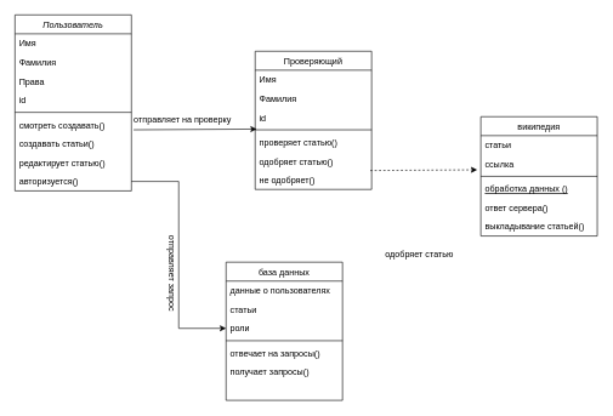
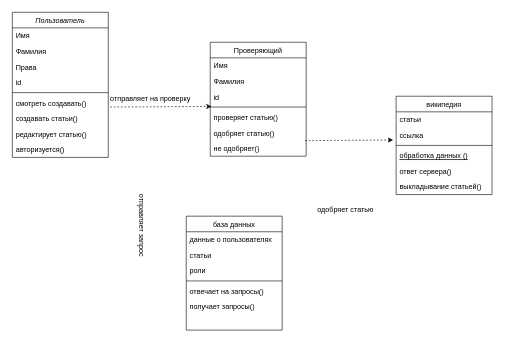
- <mxCell id="27" value="" style="endArrow=classic;html=1;rounded=0;entryX=0.013;entryY=-0.192;entryDx=0;entryDy=0;entryPerimeter=0;exitX=1.019;exitY=0.769;exitDx=0;exitDy=0;exitPerimeter=0;" edge="1" parent="1" source="8" target="24"><mxGeometry width="50" height="50" relative="1" as="geometry"><mxPoint x="190" y="180" as="sourcePoint" /><mxPoint x="270" y="130" as="targetPoint" /></mxGeometry></mxCell>
+ <mxCell id="27" value="" style="endArrow=classic;html=1;rounded=0;entryX=0.013;entryY=-0.192;entryDx=0;entryDy=0;entryPerimeter=0;exitX=1.019;exitY=0.769;exitDx=0;exitDy=0;exitPerimeter=0;dashed=1;" edge="1" parent="1" source="8" target="24"><mxGeometry width="50" height="50" relative="1" as="geometry"><mxPoint x="190" y="180" as="sourcePoint" /><mxPoint x="270" y="130" as="targetPoint" /></mxGeometry></mxCell>
- <mxCell id="39" style="edgeStyle=orthogonalEdgeStyle;rounded=0;orthogonalLoop=1;jettySize=auto;html=1;entryX=0;entryY=0.5;entryDx=0;entryDy=0;" edge="1" parent="1" source="11" target="34"><mxGeometry relative="1" as="geometry" /></mxCell>
